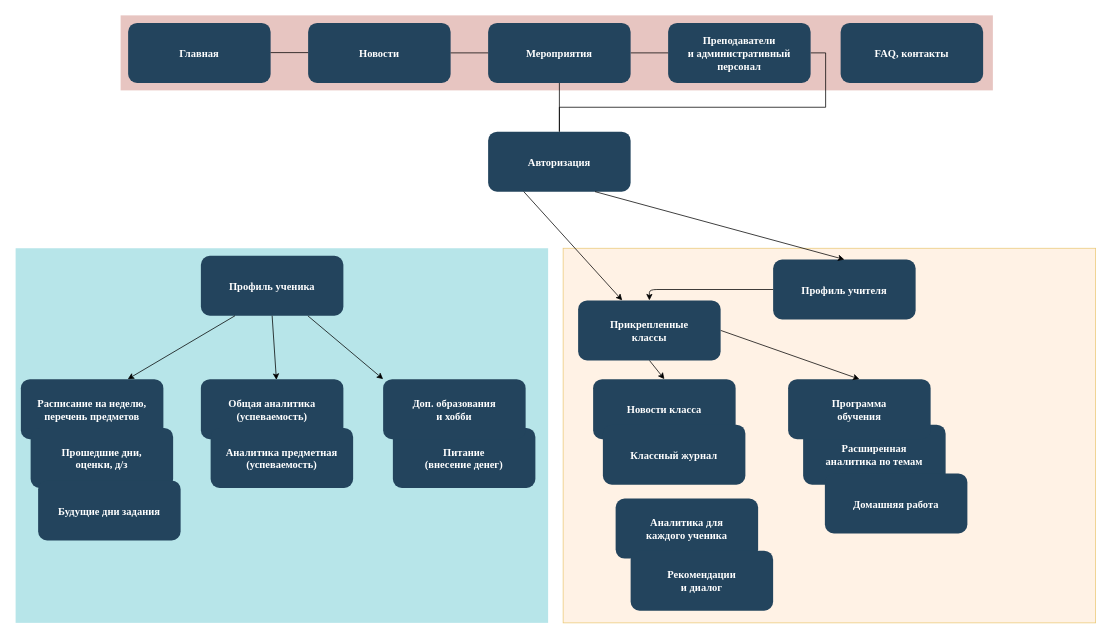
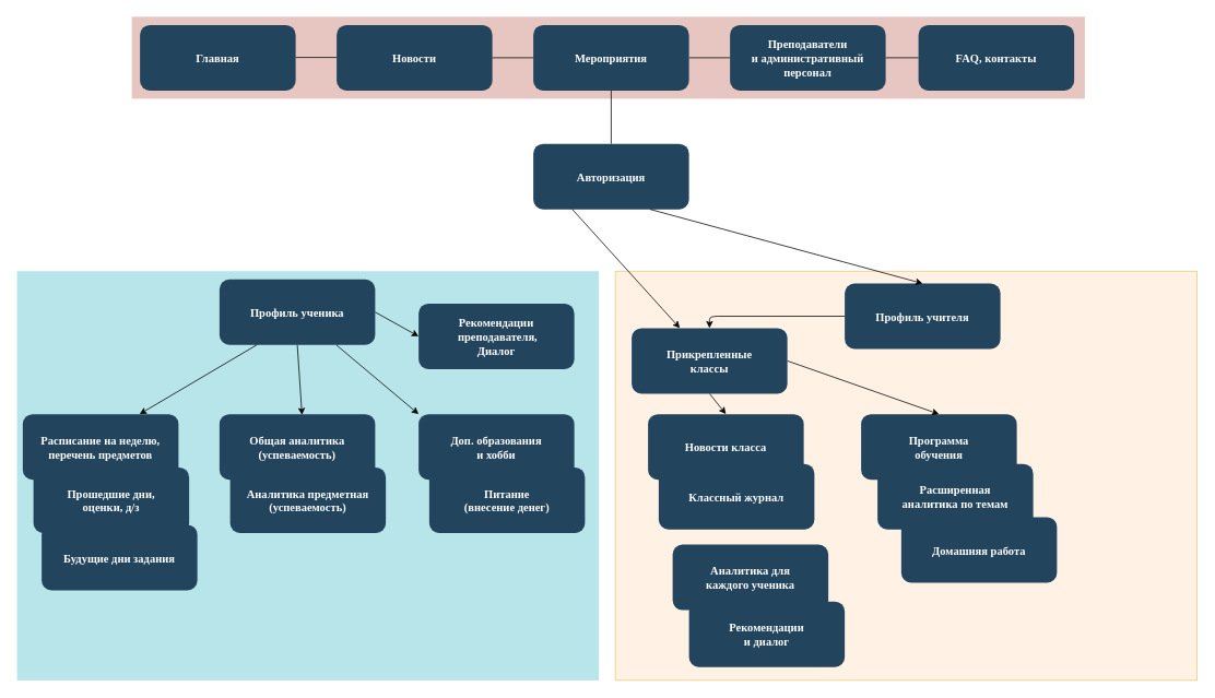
- <mxCell id="16" style="edgeStyle=orthogonalEdgeStyle;rounded=0;orthogonalLoop=1;jettySize=auto;html=1;exitX=1;exitY=0.5;exitDx=0;exitDy=0;endArrow=none;endFill=0;" parent="1" source="17" target="6" edge="1"><mxGeometry relative="1" as="geometry" /></mxCell>
+ <mxCell id="16" style="edgeStyle=orthogonalEdgeStyle;rounded=0;orthogonalLoop=1;jettySize=auto;html=1;exitX=1;exitY=0.5;exitDx=0;exitDy=0;entryX=0;entryY=0.5;entryDx=0;entryDy=0;endArrow=none;endFill=0;" parent="1" source="17" target="22" edge="1"><mxGeometry relative="1" as="geometry" /></mxCell>
+ <mxCell id="8" style="edgeStyle=none;rounded=0;orthogonalLoop=1;jettySize=auto;html=1;exitX=1;exitY=0.5;exitDx=0;exitDy=0;entryX=0;entryY=0.5;entryDx=0;entryDy=0;" parent="1" source="9" target="31" edge="1"><mxGeometry relative="1" as="geometry" /></mxCell>
+ <mxCell id="31" value="Рекомендации&#10; преподавателя,&#10;Диалог" style="rounded=1;fillColor=#23445D;gradientColor=none;strokeColor=none;fontColor=#FFFFFF;fontStyle=1;fontFamily=Tahoma;fontSize=14" parent="1" vertex="1"><mxGeometry x="510" y="370" width="190" height="80" as="geometry" /></mxCell>
